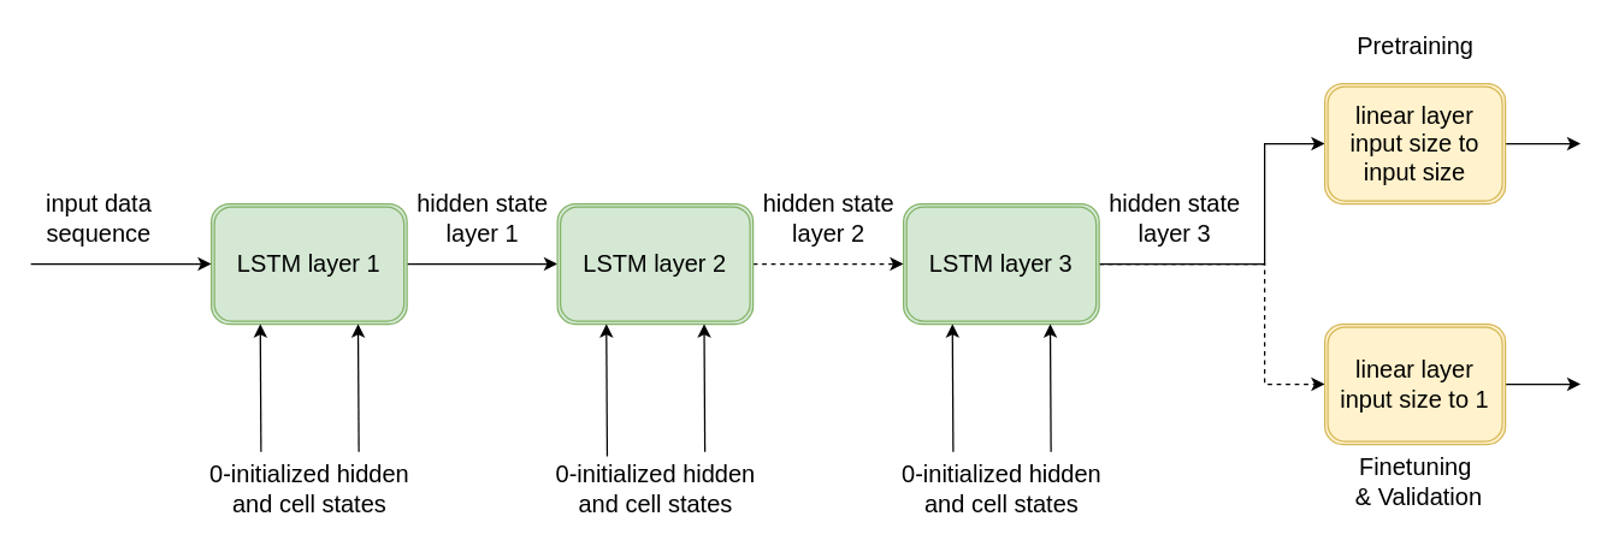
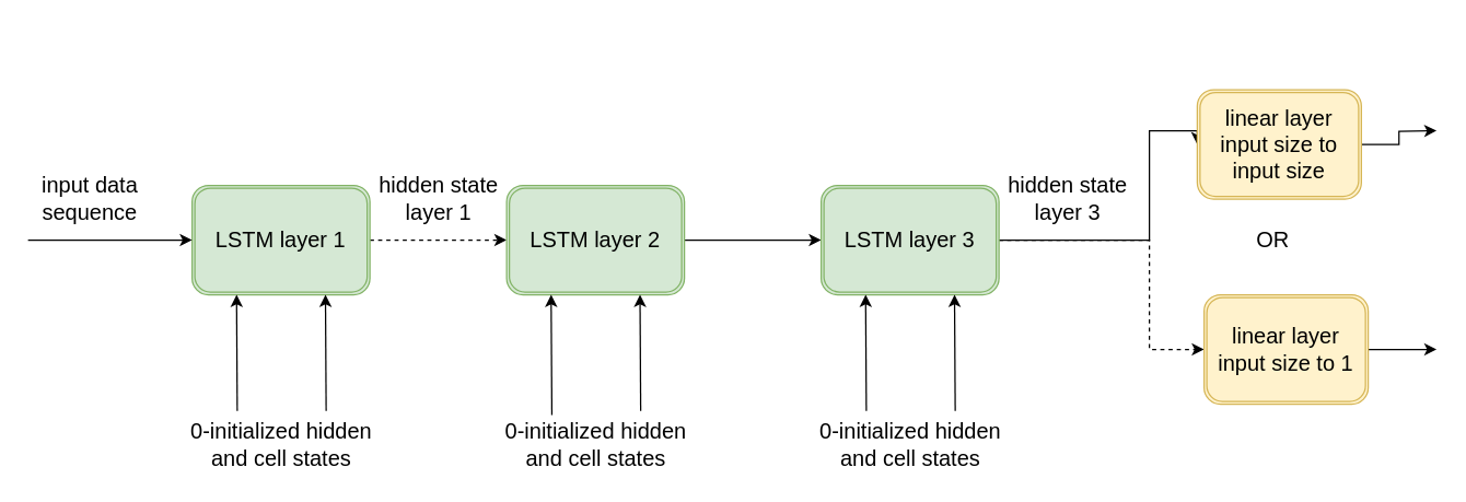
- <mxCell id="28" value="&lt;div&gt;Pretraining&lt;/div&gt;" style="text;html=1;align=center;verticalAlign=middle;resizable=0;points=[];autosize=1;strokeColor=none;fillColor=none;fontSize=16;" vertex="1" parent="1"><mxGeometry x="895" y="20" width="90" height="20" as="geometry" /></mxCell>
- <mxCell id="23" value="linear layer&lt;br&gt;input size to input size " style="shape=ext;double=1;rounded=1;whiteSpace=wrap;html=1;fontSize=16;fillColor=#fff2cc;strokeColor=#d6b656;" vertex="1" parent="1"><mxGeometry x="880" y="55" width="120" height="80" as="geometry" /></mxCell>
+ <mxCell id="23" value="linear layer&lt;br&gt;input size to input size " style="shape=ext;double=1;rounded=1;whiteSpace=wrap;html=1;fontSize=16;fillColor=#fff2cc;strokeColor=#d6b656;" vertex="1" parent="1"><mxGeometry x="875" y="65" width="120" height="80" as="geometry" /></mxCell>
- <mxCell id="19" value="&lt;div&gt;hidden state&lt;/div&gt;&lt;div&gt;layer 2&lt;br&gt;&lt;/div&gt;" style="text;html=1;align=center;verticalAlign=middle;resizable=0;points=[];autosize=1;strokeColor=none;fillColor=none;fontSize=16;" vertex="1" parent="1"><mxGeometry x="500" y="125" width="100" height="40" as="geometry" /></mxCell>
- <mxCell id="2" style="edgeStyle=orthogonalEdgeStyle;rounded=0;orthogonalLoop=1;jettySize=auto;html=1;entryX=0;entryY=0.5;entryDx=0;entryDy=0;fontSize=16;" edge="1" parent="1" source="3" target="5"><mxGeometry relative="1" as="geometry" /></mxCell>
+ <mxCell id="2" style="edgeStyle=orthogonalEdgeStyle;rounded=0;orthogonalLoop=1;jettySize=auto;html=1;entryX=0;entryY=0.5;entryDx=0;entryDy=0;fontSize=16;dashed=1;" edge="1" parent="1" source="3" target="5"><mxGeometry relative="1" as="geometry" /></mxCell>
- <mxCell id="4" style="edgeStyle=orthogonalEdgeStyle;rounded=0;orthogonalLoop=1;jettySize=auto;html=1;fontSize=16;dashed=1;" edge="1" parent="1" source="5" target="8"><mxGeometry relative="1" as="geometry" /></mxCell>
+ <mxCell id="4" style="edgeStyle=orthogonalEdgeStyle;rounded=0;orthogonalLoop=1;jettySize=auto;html=1;fontSize=16;" edge="1" parent="1" source="5" target="8"><mxGeometry relative="1" as="geometry" /></mxCell>
+ <mxCell id="27" value="OR" style="text;html=1;align=center;verticalAlign=middle;resizable=0;points=[];autosize=1;strokeColor=none;fillColor=none;fontSize=16;" vertex="1" parent="1"><mxGeometry x="910" y="165" width="40" height="20" as="geometry" /></mxCell>
- <mxCell id="29" value="&lt;div&gt;Finetuning&lt;/div&gt;&lt;div&gt;&amp;nbsp;&amp;amp; Validation&lt;/div&gt;" style="text;html=1;align=center;verticalAlign=middle;resizable=0;points=[];autosize=1;strokeColor=none;fillColor=none;fontSize=16;" vertex="1" parent="1"><mxGeometry x="890" y="300" width="100" height="40" as="geometry" /></mxCell>
